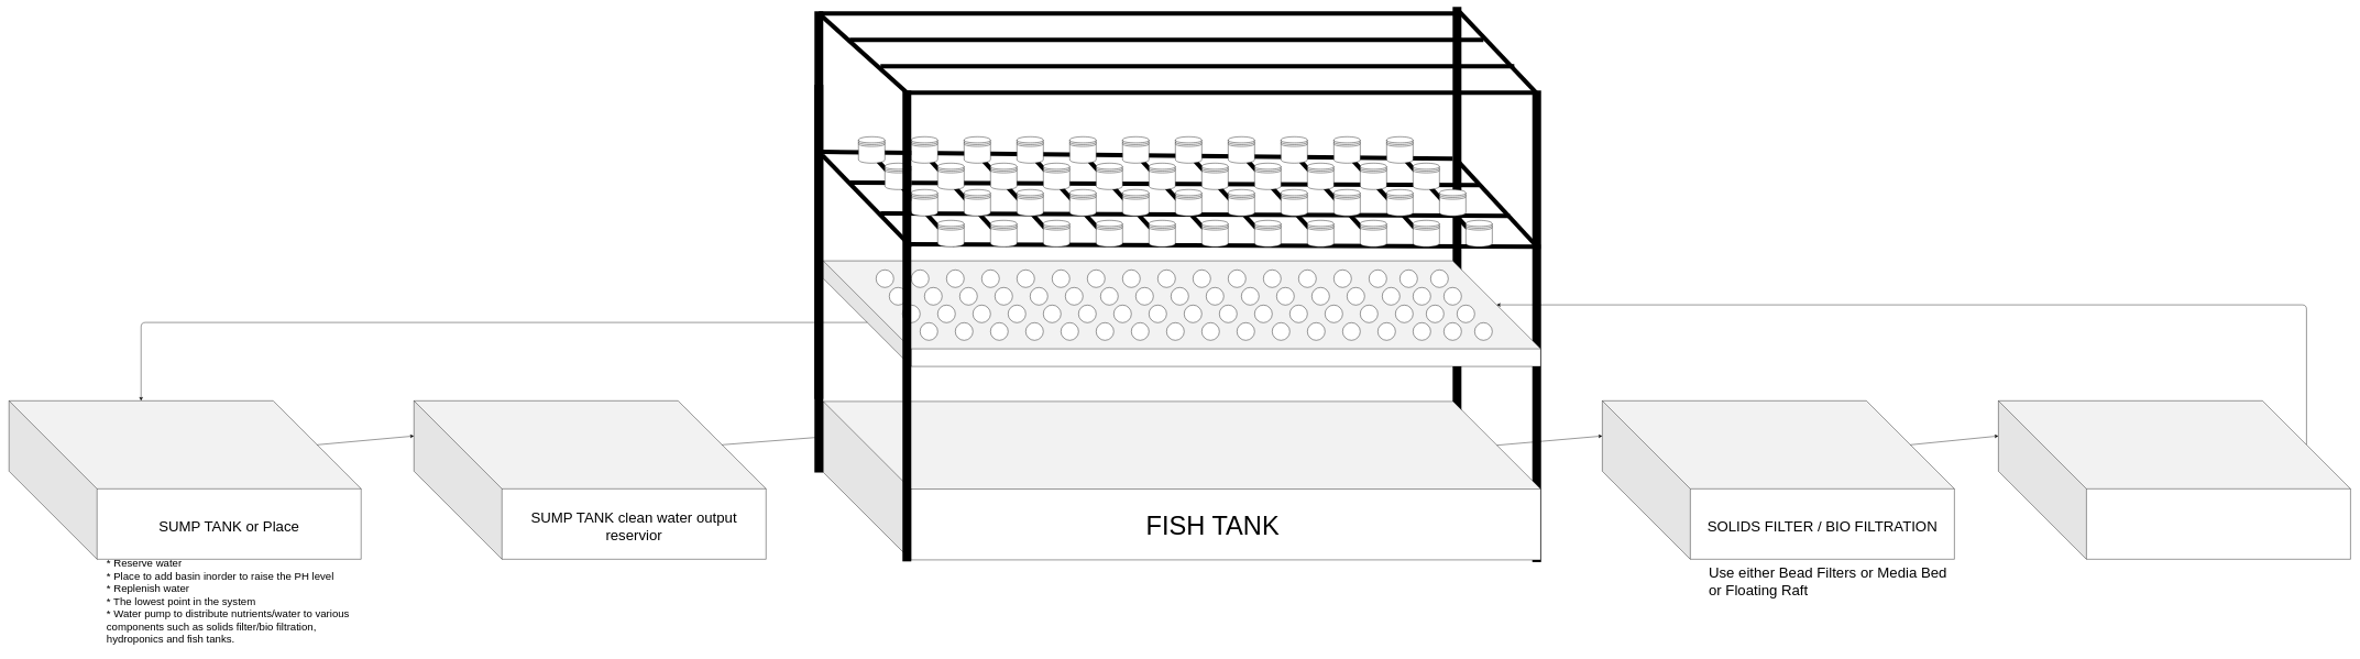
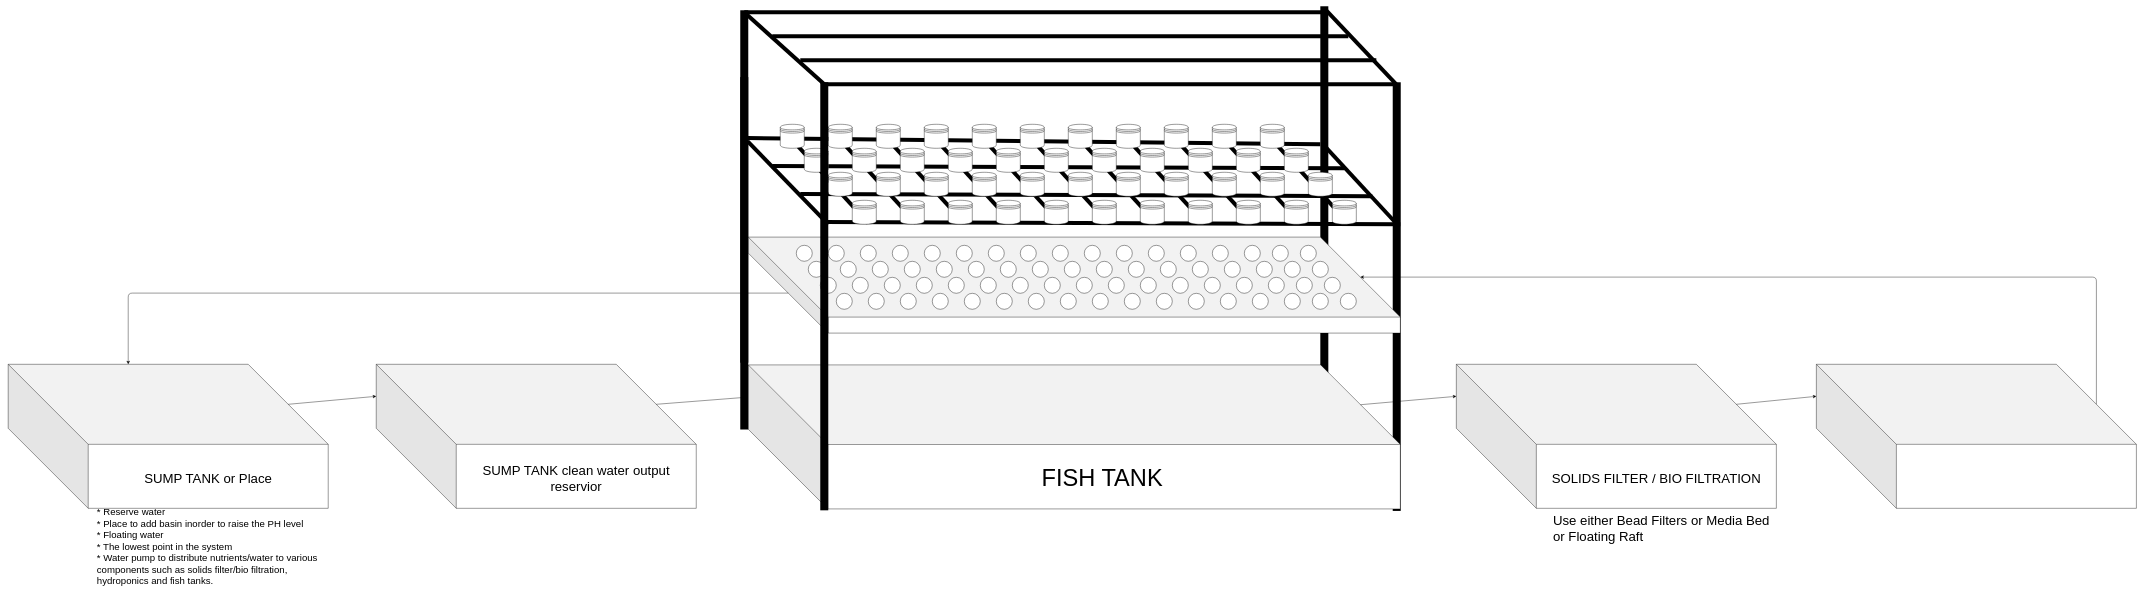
- <mxCell id="14" value="* Reserve water&lt;br style=&quot;font-size: 24px&quot;&gt;* Place to add basin inorder to raise the PH level&lt;br&gt;* Replenish water&lt;br&gt;* The lowest point in the system&lt;br&gt;* Water pump to distribute nutrients/water to various components such as solids filter/bio filtration, hydroponics and fish tanks.&lt;br&gt;&amp;nbsp;" style="text;html=1;strokeColor=none;fillColor=none;align=left;verticalAlign=middle;whiteSpace=wrap;rounded=0;fontSize=24;" vertex="1" parent="1"><mxGeometry x="240" y="1310" width="570" height="140" as="geometry" /></mxCell>
+ <mxCell id="14" value="* Reserve water&lt;br style=&quot;font-size: 24px&quot;&gt;* Place to add basin inorder to raise the PH level&lt;br&gt;* Floating water&lt;br&gt;* The lowest point in the system&lt;br&gt;* Water pump to distribute nutrients/water to various components such as solids filter/bio filtration, hydroponics and fish tanks.&lt;br&gt;&amp;nbsp;" style="text;html=1;strokeColor=none;fillColor=none;align=left;verticalAlign=middle;whiteSpace=wrap;rounded=0;fontSize=24;" vertex="1" parent="1"><mxGeometry x="240" y="1310" width="570" height="140" as="geometry" /></mxCell>
